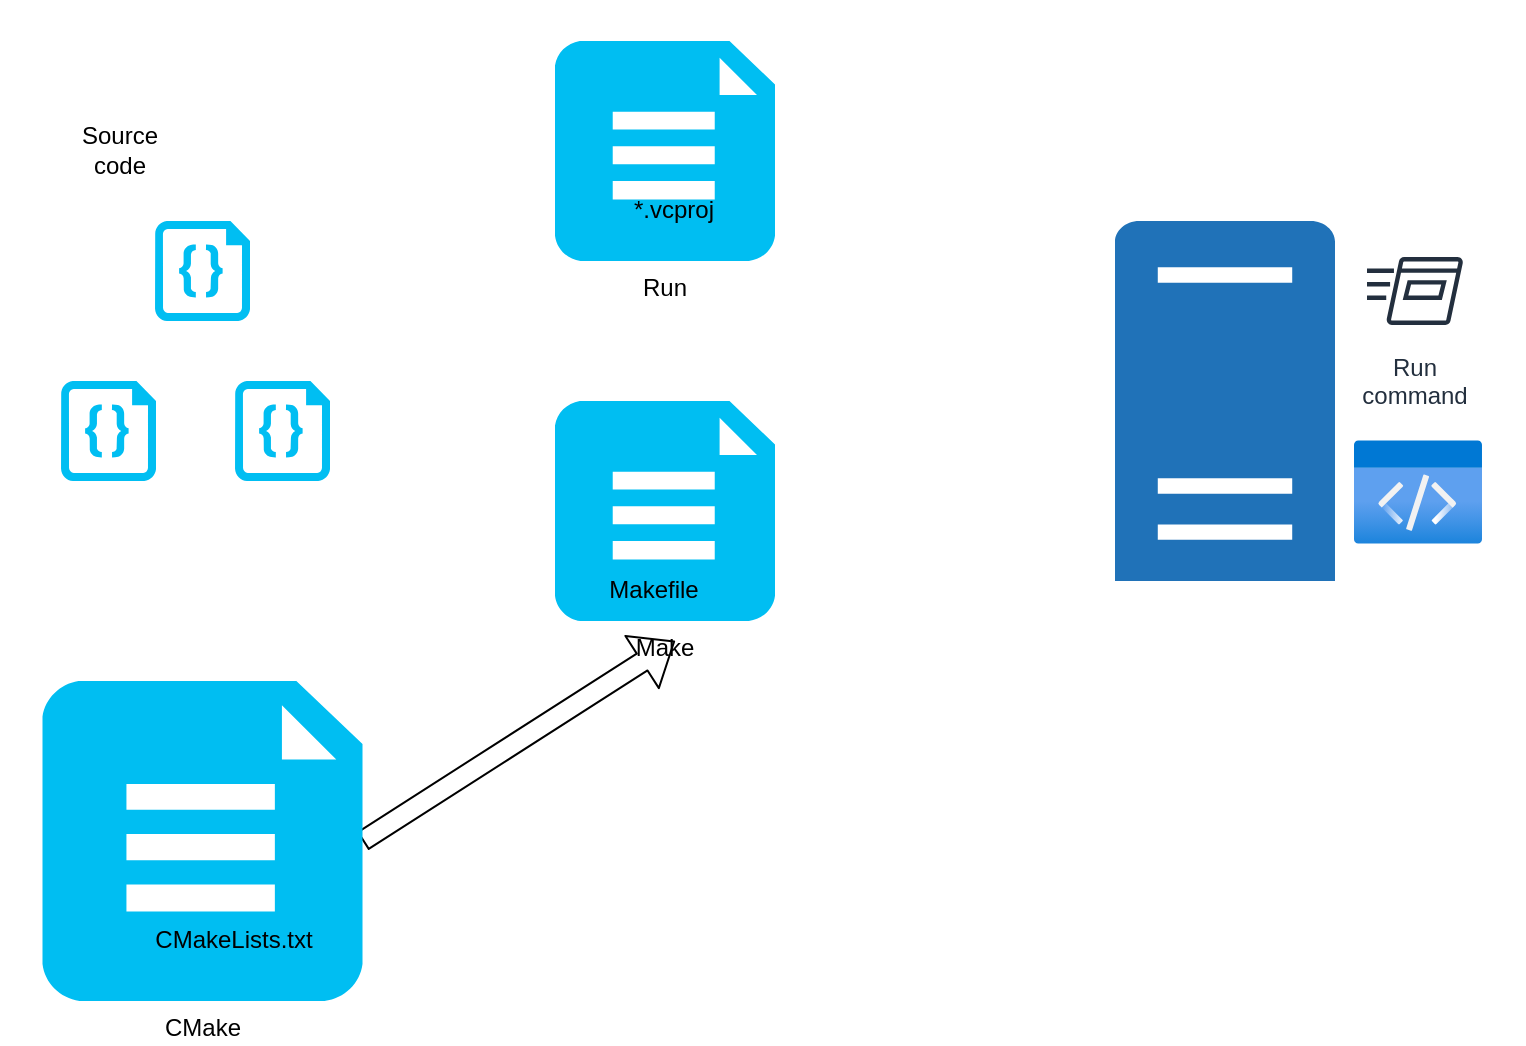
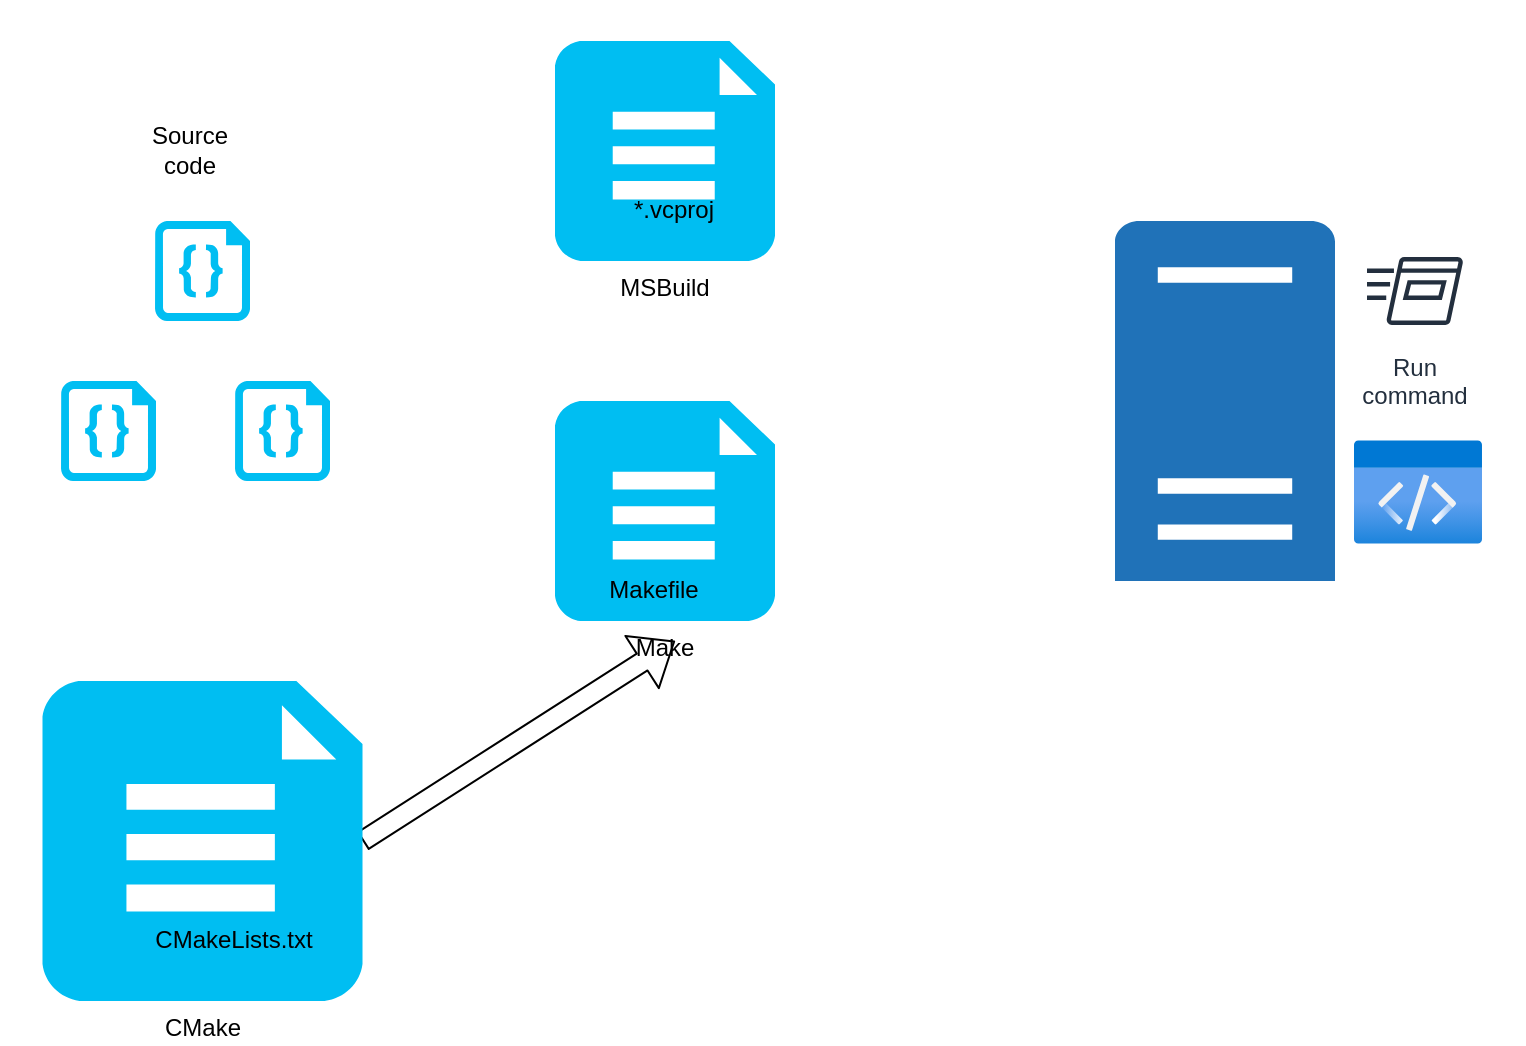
- <mxCell id="14" value="Source code" style="text;strokeColor=none;align=center;fillColor=none;html=1;verticalAlign=middle;whiteSpace=wrap;rounded=0;" vertex="1" parent="1"><mxGeometry x="29.5" y="60" width="60" height="30" as="geometry" /></mxCell>
+ <mxCell id="14" value="Source code" style="text;strokeColor=none;align=center;fillColor=none;html=1;verticalAlign=middle;whiteSpace=wrap;rounded=0;" vertex="1" parent="1"><mxGeometry x="64.5" y="60" width="60" height="30" as="geometry" /></mxCell>
- <mxCell id="8" value="Run&lt;br&gt;" style="verticalLabelPosition=bottom;html=1;verticalAlign=top;align=center;strokeColor=none;fillColor=#00BEF2;shape=mxgraph.azure.file_2;pointerEvents=1;" vertex="1" parent="1"><mxGeometry x="277" y="20" width="110" height="110" as="geometry" /></mxCell>
+ <mxCell id="8" value="MSBuild&lt;br&gt;" style="verticalLabelPosition=bottom;html=1;verticalAlign=top;align=center;strokeColor=none;fillColor=#00BEF2;shape=mxgraph.azure.file_2;pointerEvents=1;" vertex="1" parent="1"><mxGeometry x="277" y="20" width="110" height="110" as="geometry" /></mxCell>
